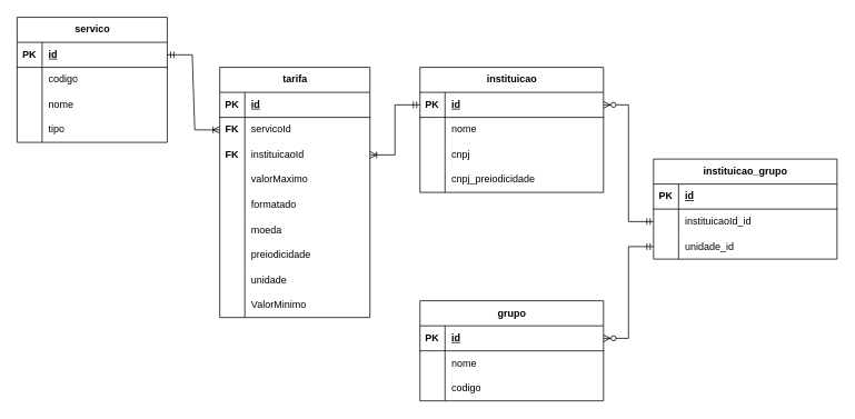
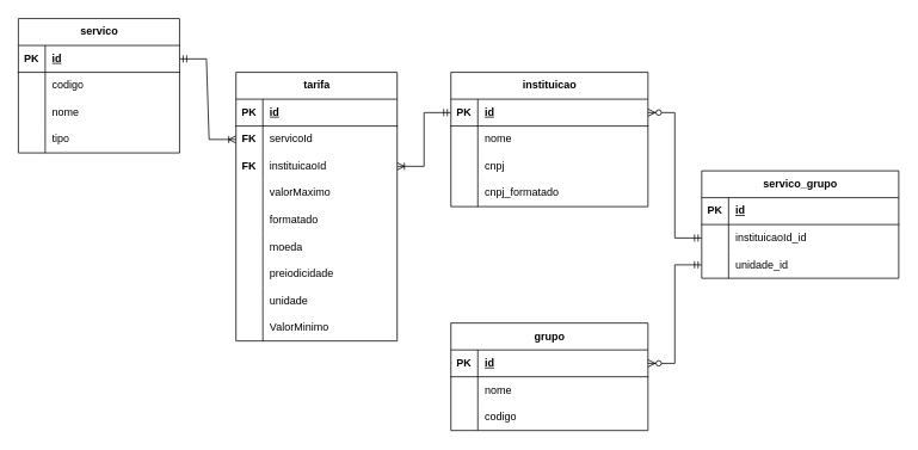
- <mxCell id="68" value="instituicao_grupo" style="shape=table;startSize=30;container=1;collapsible=1;childLayout=tableLayout;fixedRows=1;rowLines=0;fontStyle=1;align=center;resizeLast=1;html=1;" vertex="1" parent="1"><mxGeometry x="783" y="190" width="220" height="120" as="geometry" /></mxCell>
+ <mxCell id="68" value="servico_grupo" style="shape=table;startSize=30;container=1;collapsible=1;childLayout=tableLayout;fixedRows=1;rowLines=0;fontStyle=1;align=center;resizeLast=1;html=1;" vertex="1" parent="1"><mxGeometry x="783" y="190" width="220" height="120" as="geometry" /></mxCell>
- <mxCell id="27" value="&lt;div&gt;cnpj_preiodicidade&lt;/div&gt;" style="shape=partialRectangle;connectable=0;fillColor=none;top=0;left=0;bottom=0;right=0;align=left;spacingLeft=6;overflow=hidden;whiteSpace=wrap;html=1;" parent="25" vertex="1"><mxGeometry x="30" width="190" height="30" as="geometry"><mxRectangle width="190" height="30" as="alternateBounds" /></mxGeometry></mxCell>
+ <mxCell id="27" value="&lt;div&gt;cnpj_formatado&lt;/div&gt;" style="shape=partialRectangle;connectable=0;fillColor=none;top=0;left=0;bottom=0;right=0;align=left;spacingLeft=6;overflow=hidden;whiteSpace=wrap;html=1;" parent="25" vertex="1"><mxGeometry x="30" width="190" height="30" as="geometry"><mxRectangle width="190" height="30" as="alternateBounds" /></mxGeometry></mxCell>
